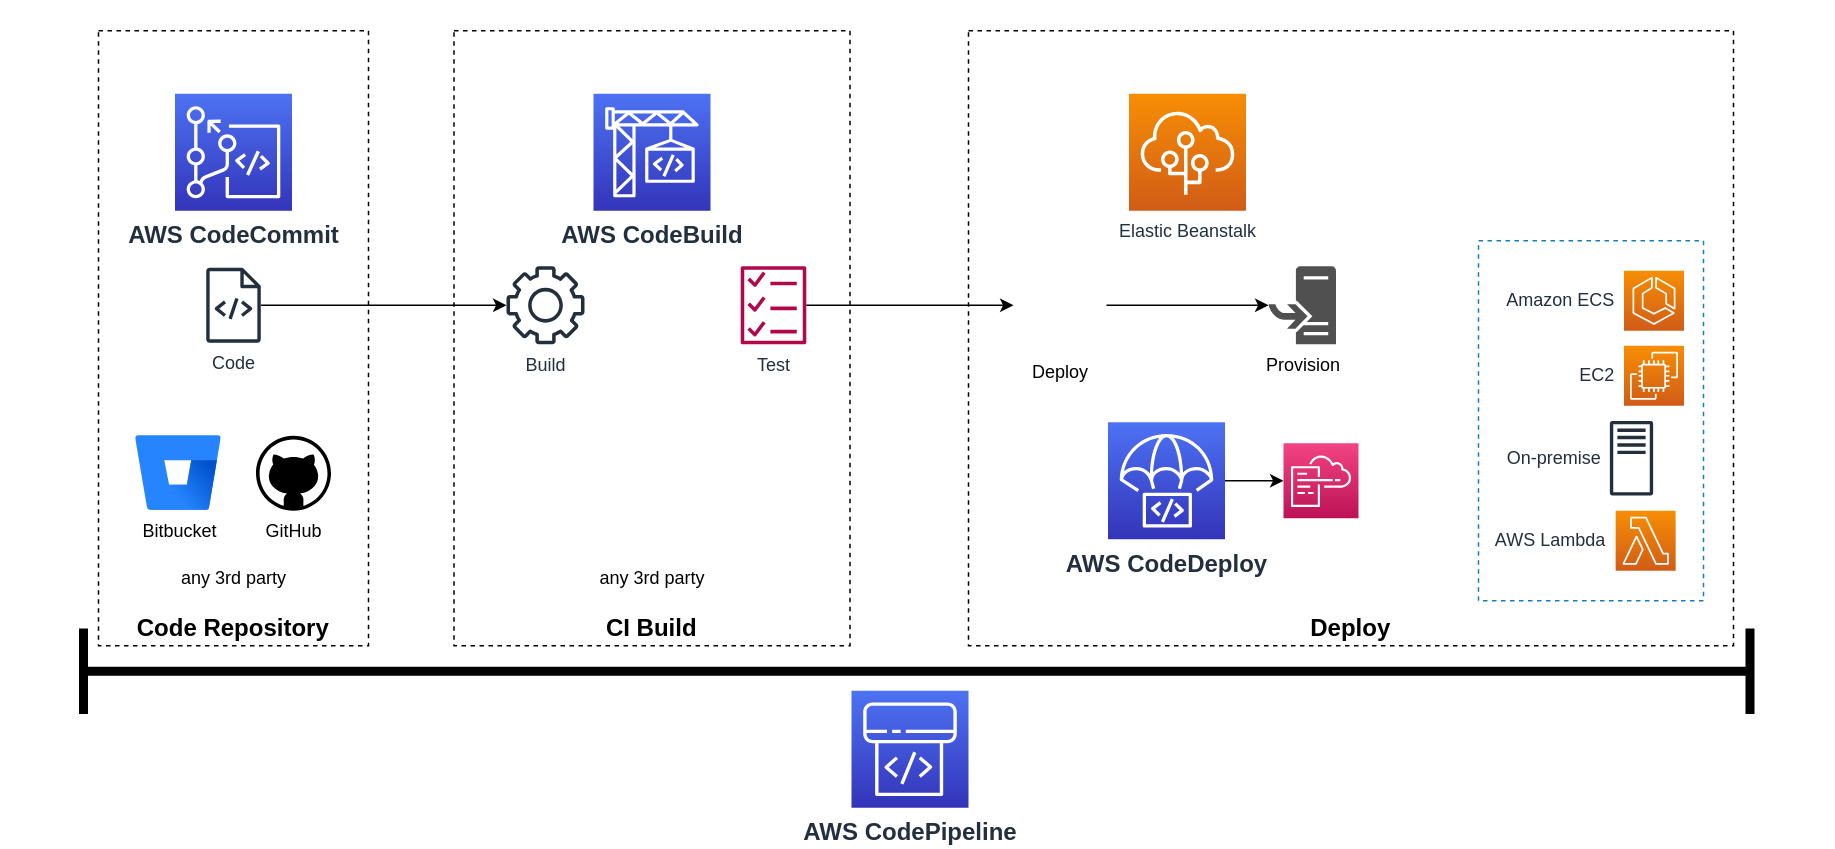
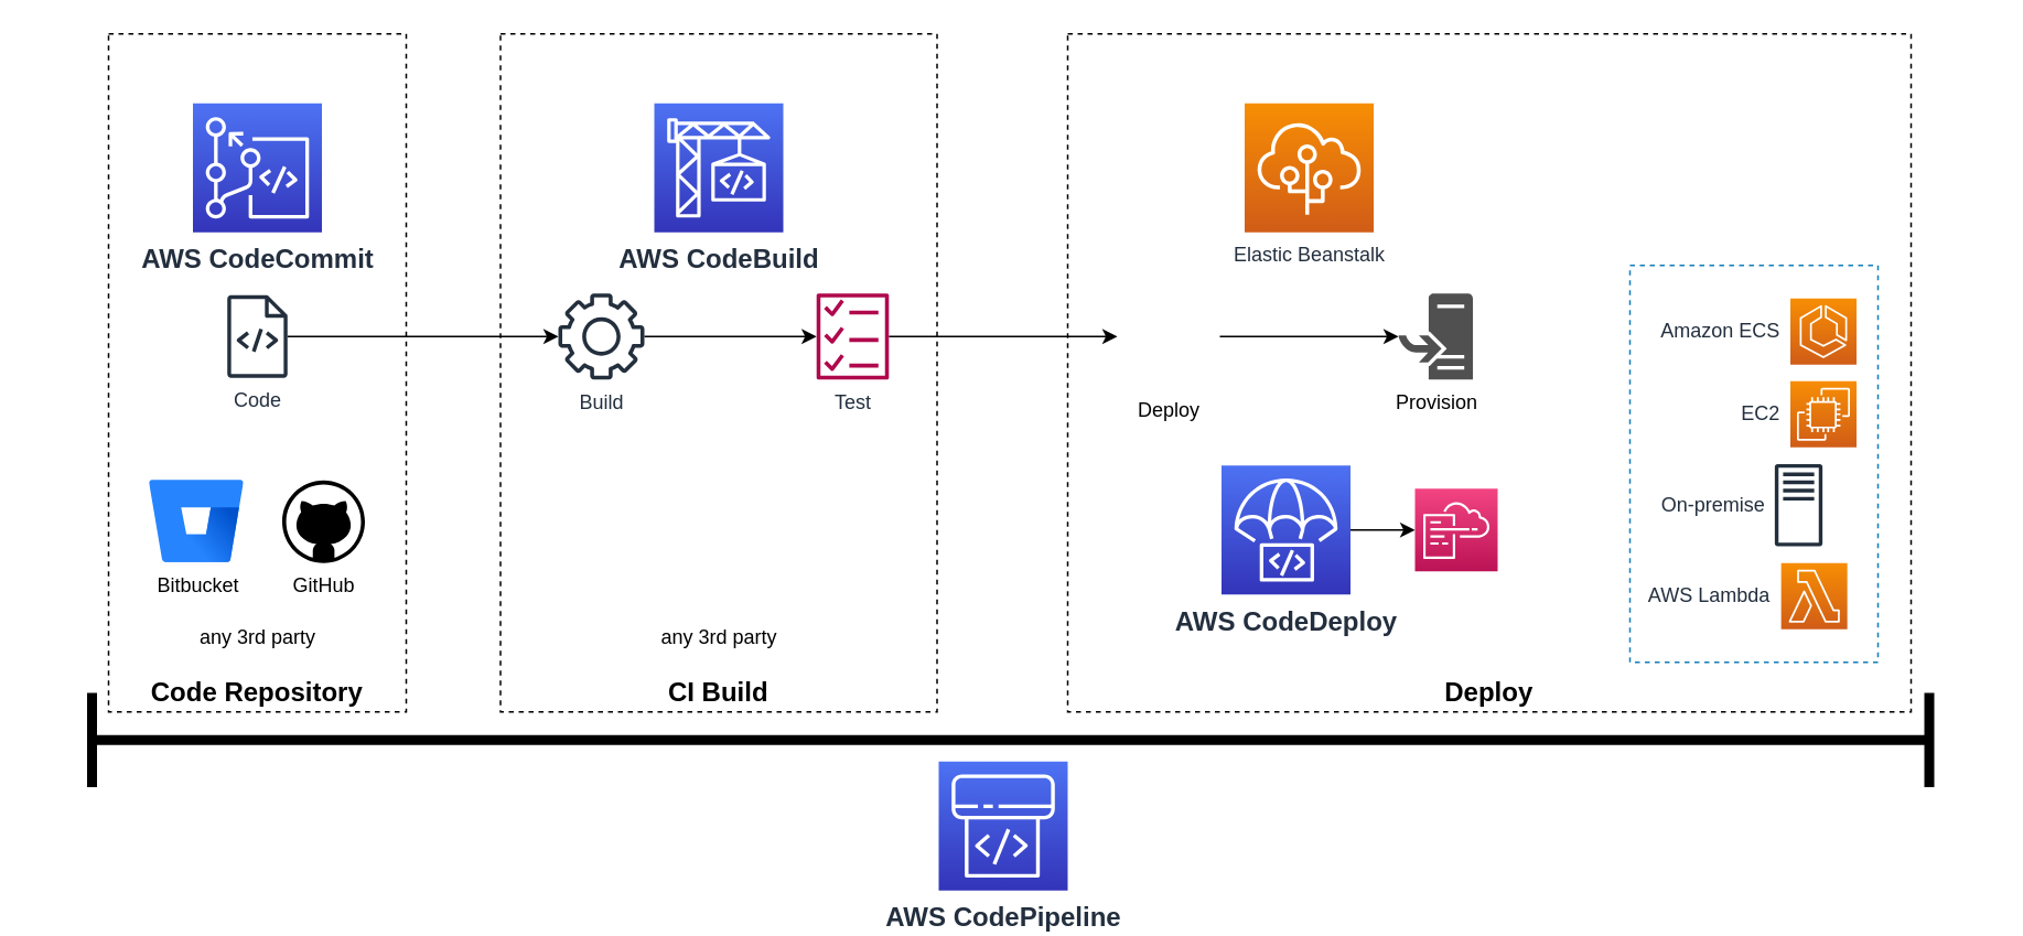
+ <mxCell id="10" style="edgeStyle=orthogonalEdgeStyle;rounded=0;orthogonalLoop=1;jettySize=auto;html=1;" edge="1" parent="1" source="11" target="13"><mxGeometry relative="1" as="geometry" /></mxCell>
